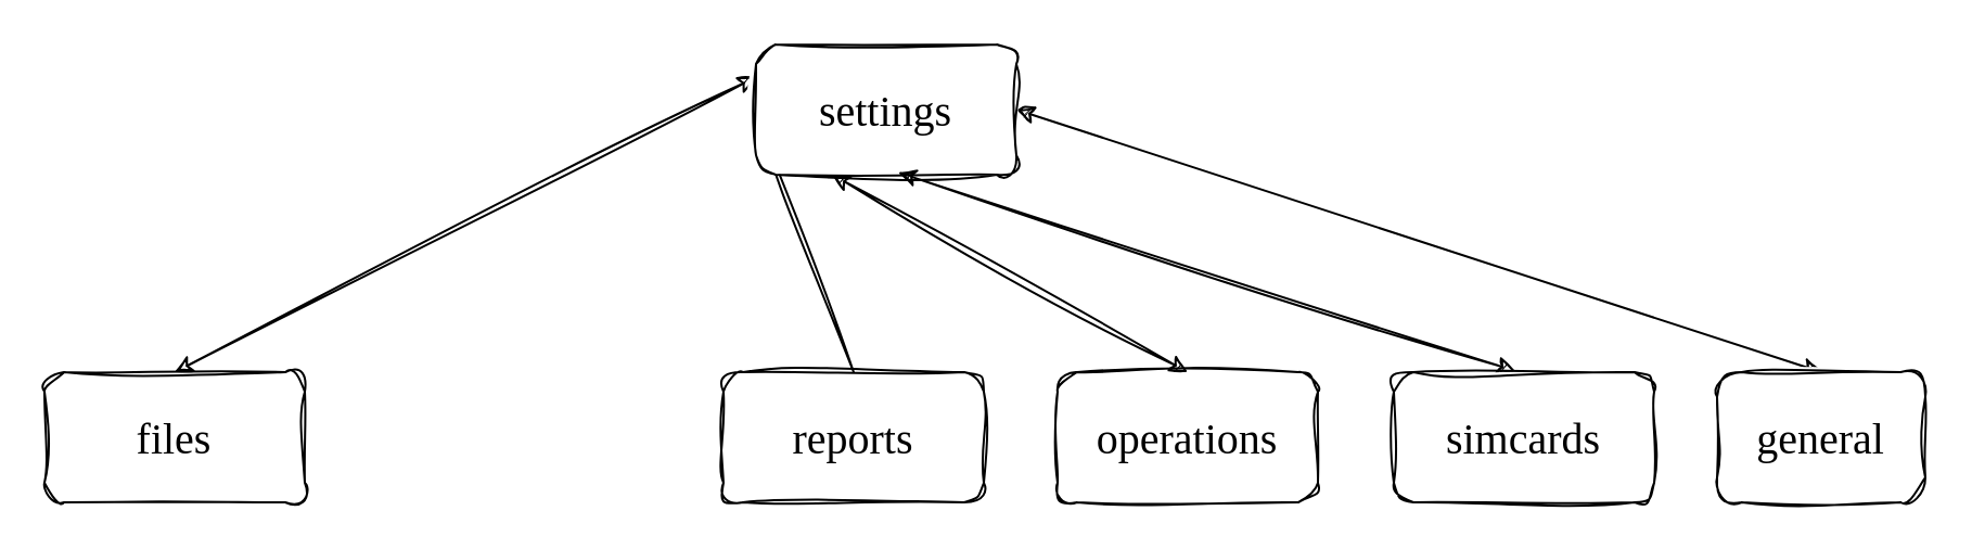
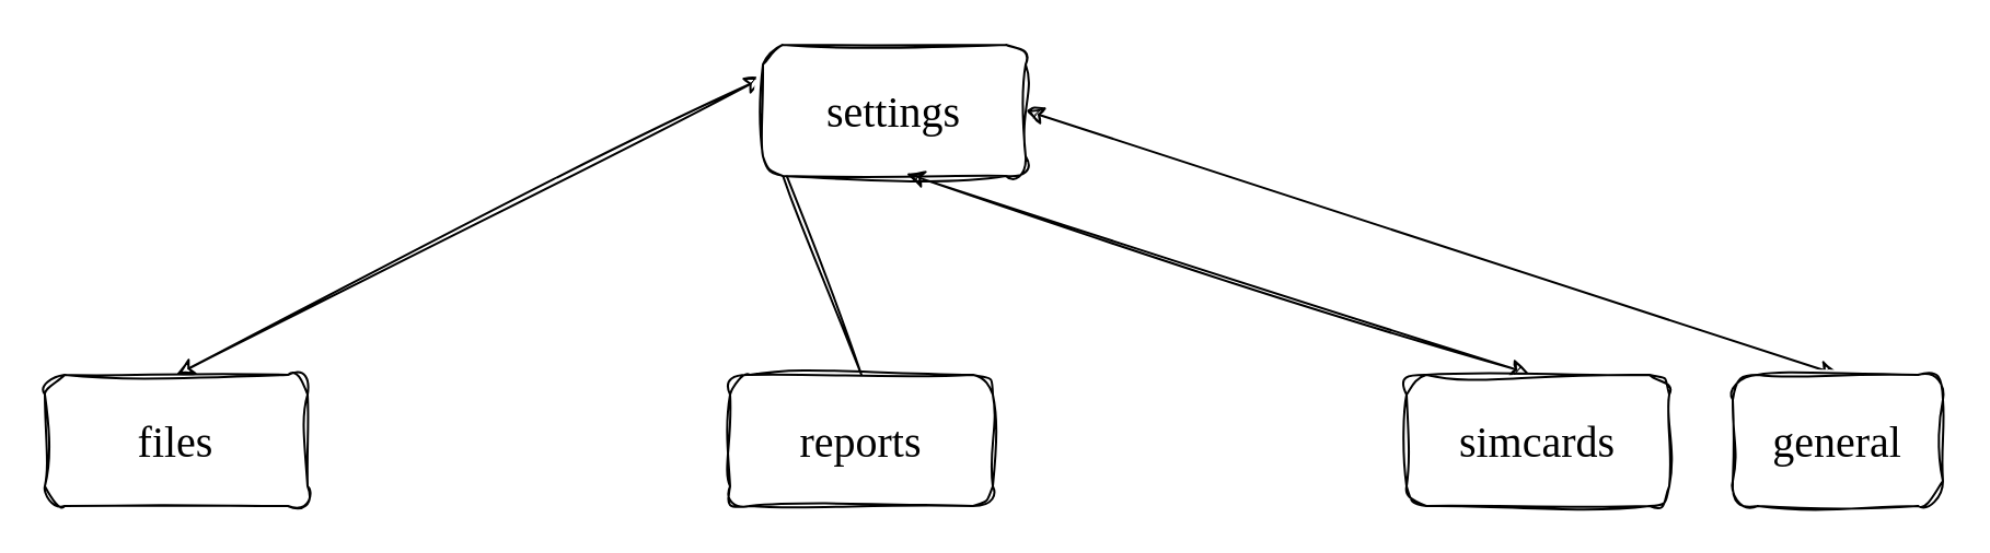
- <mxCell id="4" value="" style="endArrow=classic;startArrow=classic;html=1;sketch=1;hachureGap=4;jiggle=2;curveFitting=1;fontFamily=Architects Daughter;fontSource=https%3A%2F%2Ffonts.googleapis.com%2Fcss%3Ffamily%3DArchitects%2BDaughter;fontSize=16;exitX=0.292;exitY=1;exitDx=0;exitDy=0;exitPerimeter=0;entryX=0.5;entryY=0;entryDx=0;entryDy=0;" parent="1" target="7" edge="1" source="12"><mxGeometry width="50" height="50" relative="1" as="geometry"><mxPoint x="292" y="219" as="sourcePoint" /><mxPoint x="85" y="291" as="targetPoint" /><Array as="points" /></mxGeometry></mxCell>
- <mxCell id="7" value="operations" style="rounded=1;whiteSpace=wrap;html=1;sketch=1;hachureGap=4;jiggle=2;curveFitting=1;fontFamily=Architects Daughter;fontSource=https%3A%2F%2Ffonts.googleapis.com%2Fcss%3Ffamily%3DArchitects%2BDaughter;fontSize=20;" vertex="1" parent="1"><mxGeometry x="487" y="171" width="120" height="60" as="geometry" /></mxCell>
